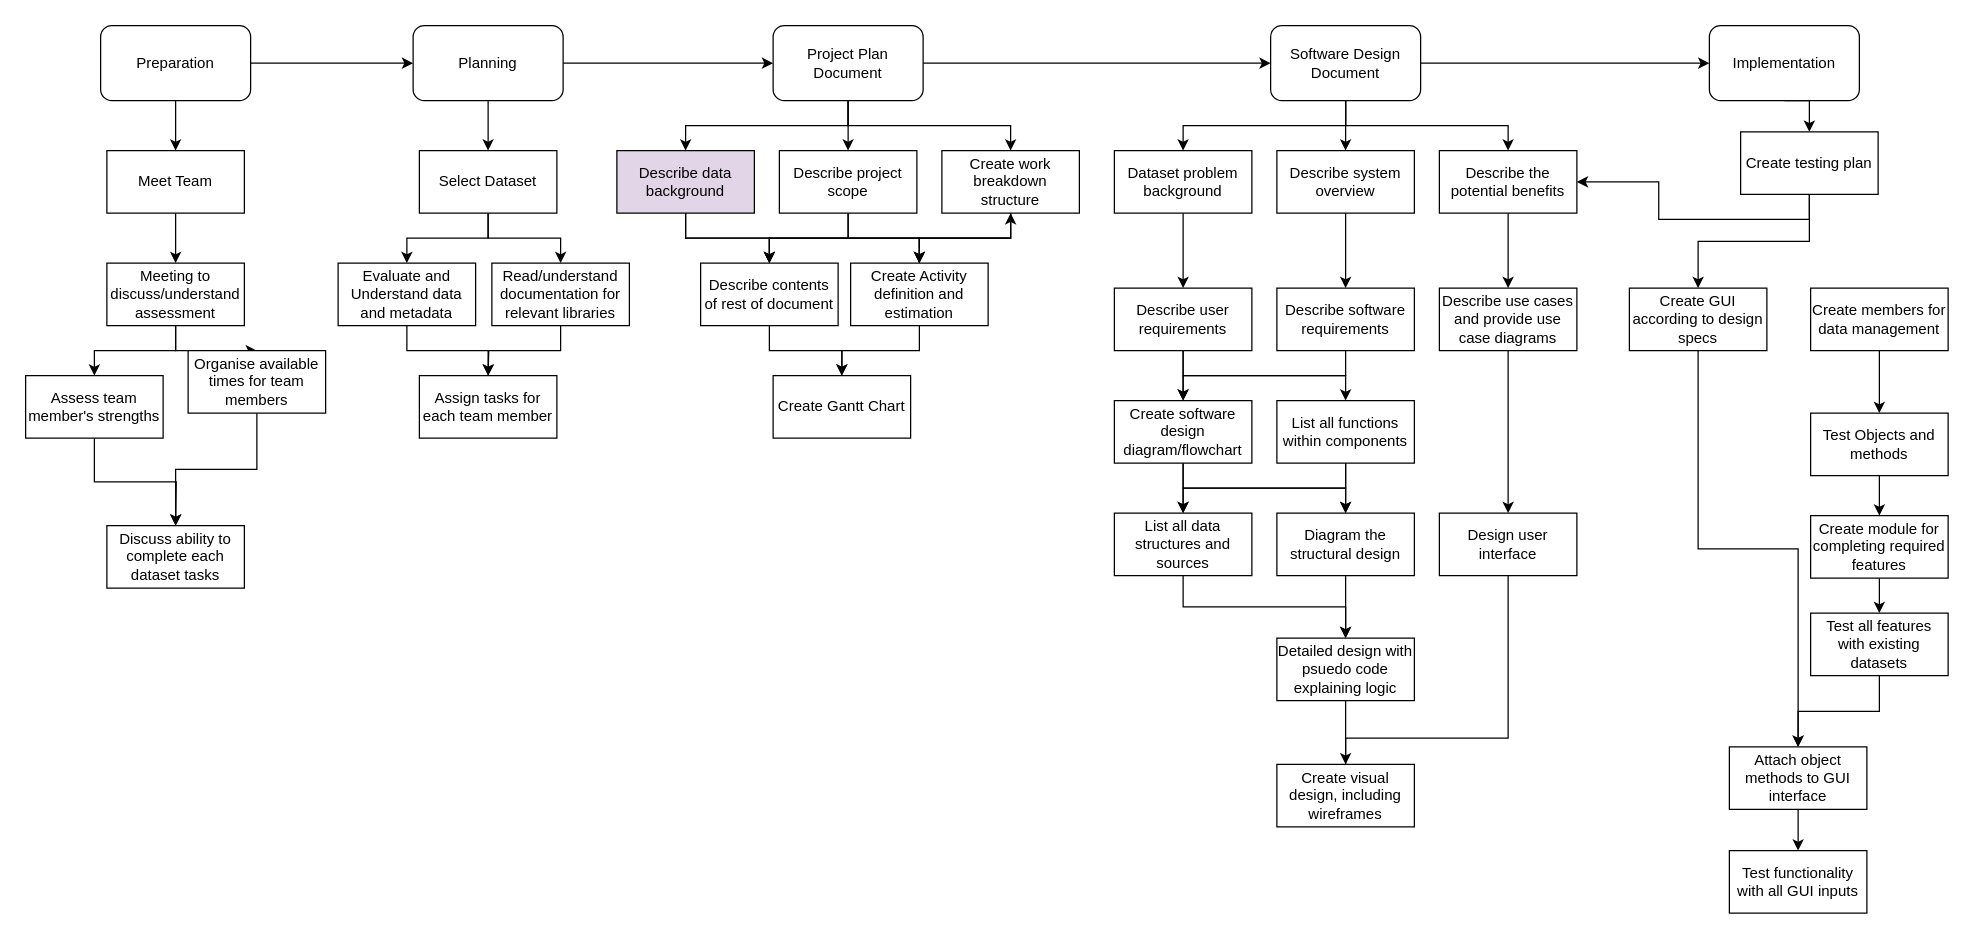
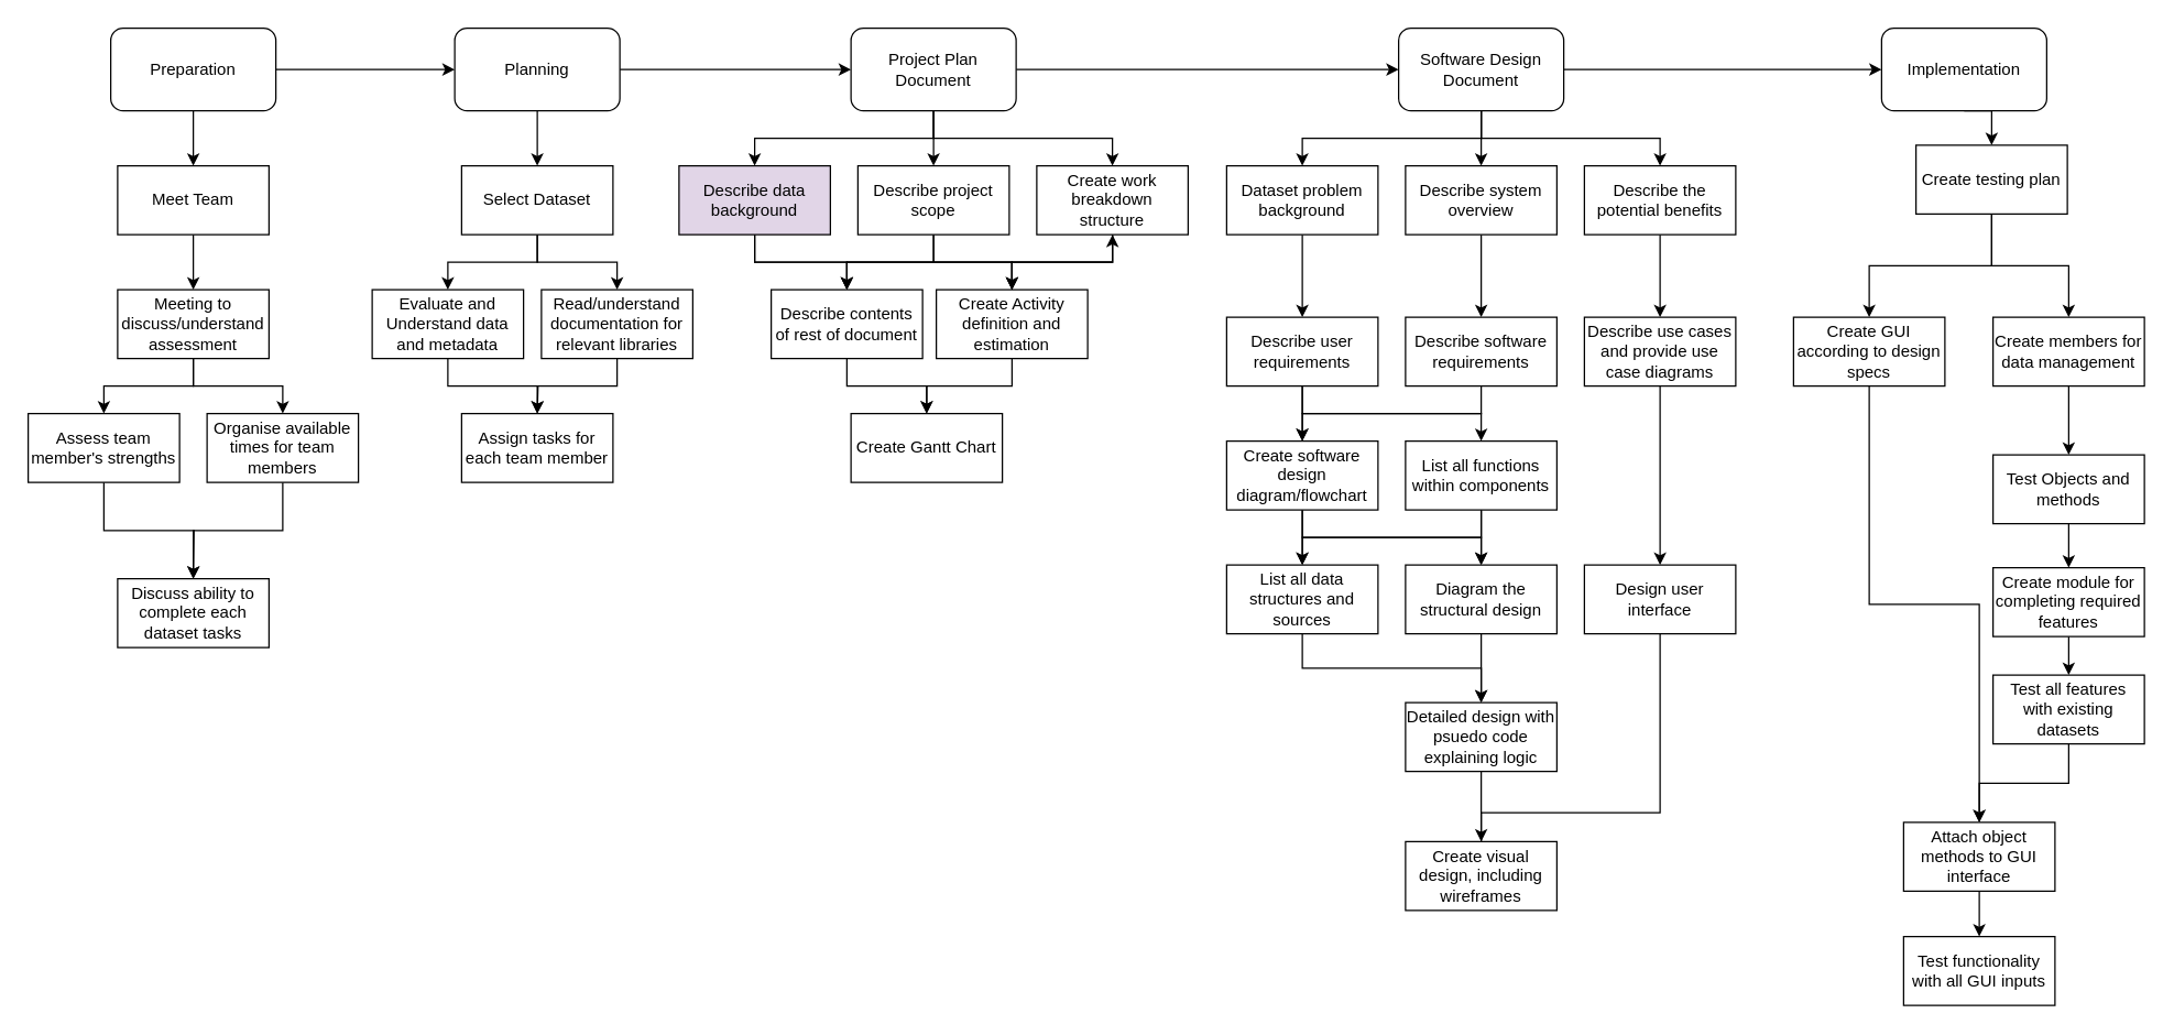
- <mxCell id="90" style="edgeStyle=orthogonalEdgeStyle;rounded=0;orthogonalLoop=1;jettySize=auto;html=1;exitX=0.5;exitY=1;exitDx=0;exitDy=0;" parent="1" source="91" target="58" edge="1"><mxGeometry relative="1" as="geometry" /></mxCell>
+ <mxCell id="90" style="edgeStyle=orthogonalEdgeStyle;rounded=0;orthogonalLoop=1;jettySize=auto;html=1;exitX=0.5;exitY=1;exitDx=0;exitDy=0;entryX=0.5;entryY=0;entryDx=0;entryDy=0;" parent="1" source="91" target="84" edge="1"><mxGeometry relative="1" as="geometry" /></mxCell>
- <mxCell id="28" value="Organise available times for team members" style="rounded=0;whiteSpace=wrap;html=1;" parent="1" vertex="1"><mxGeometry x="150" y="280" width="110" height="50" as="geometry" /></mxCell>
+ <mxCell id="28" value="Organise available times for team members" style="rounded=0;whiteSpace=wrap;html=1;" parent="1" vertex="1"><mxGeometry x="150" y="300" width="110" height="50" as="geometry" /></mxCell>
